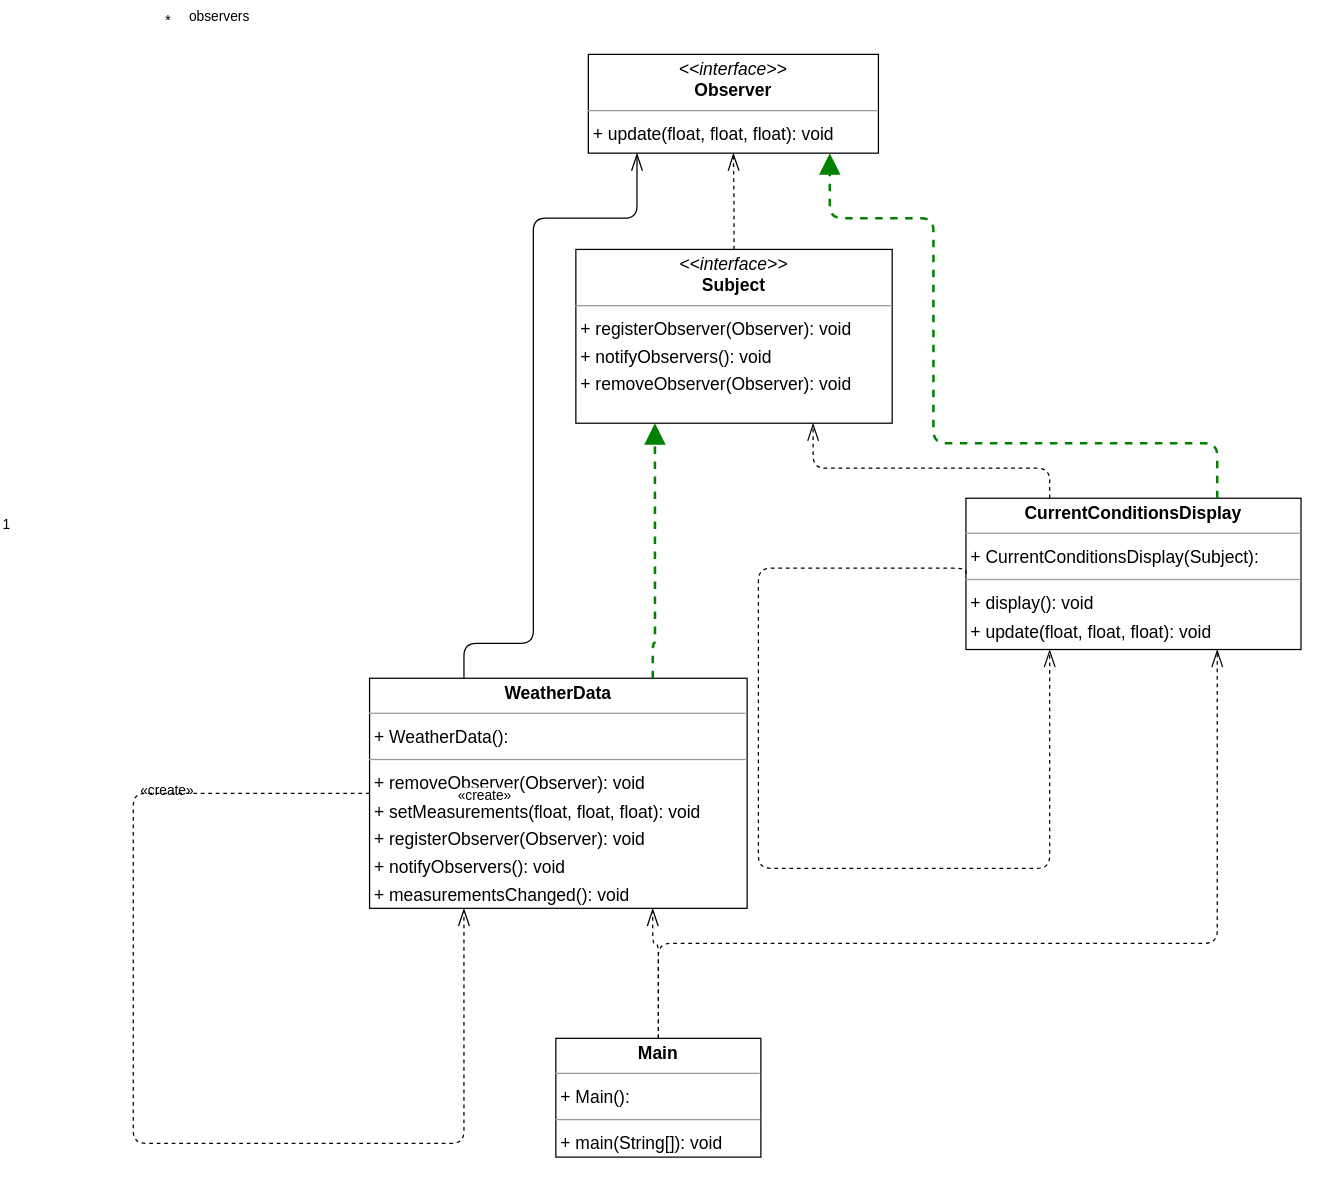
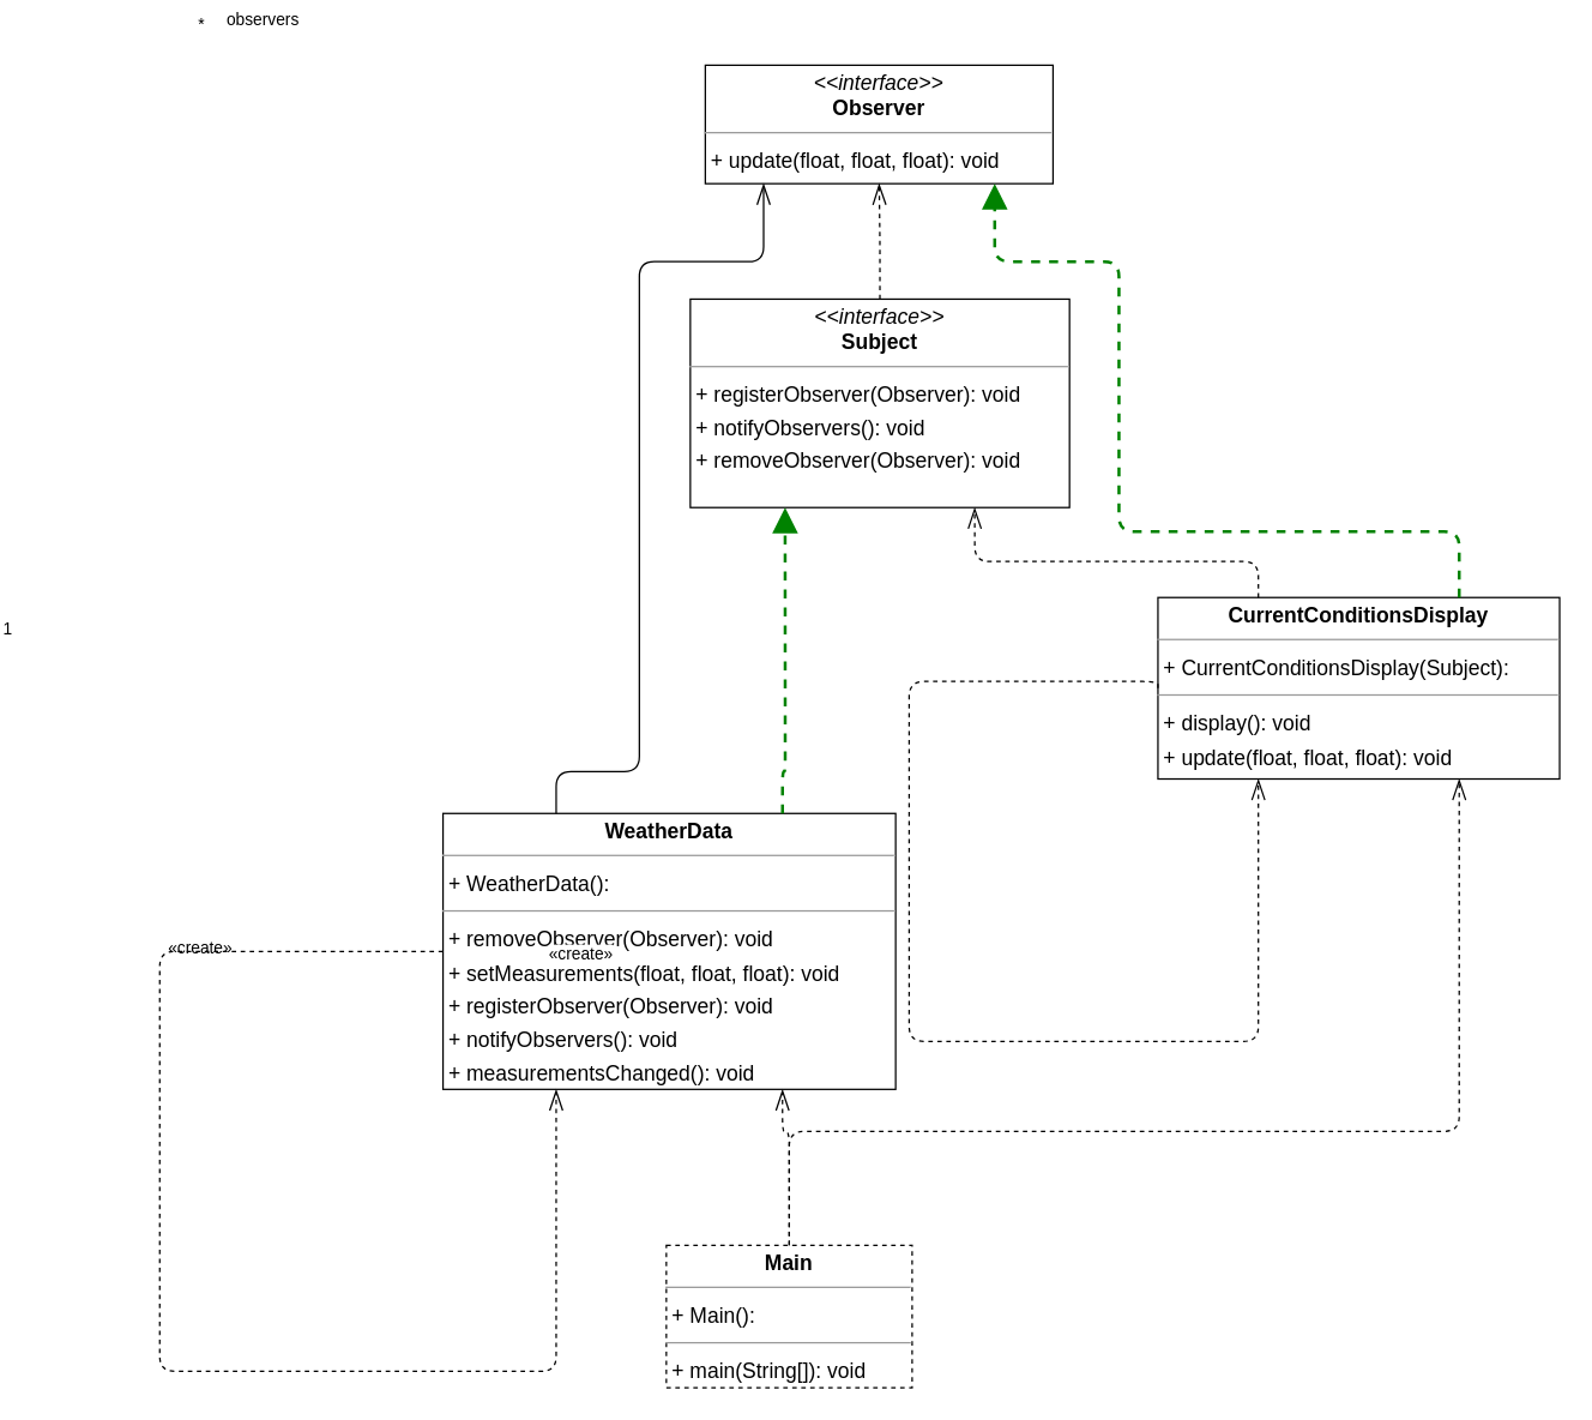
- <mxCell id="3" value="&lt;p style=&quot;margin:0px;margin-top:4px;text-align:center;&quot;&gt;&lt;b&gt;Main&lt;/b&gt;&lt;/p&gt;&lt;hr size=&quot;1&quot;/&gt;&lt;p style=&quot;margin:0 0 0 4px;line-height:1.6;&quot;&gt;+ Main(): &lt;/p&gt;&lt;hr size=&quot;1&quot;/&gt;&lt;p style=&quot;margin:0 0 0 4px;line-height:1.6;&quot;&gt;+ main(String[]): void&lt;/p&gt;" style="verticalAlign=top;align=left;overflow=fill;fontSize=14;fontFamily=Helvetica;html=1;rounded=0;shadow=0;comic=0;labelBackgroundColor=none;strokeWidth=1;" parent="1" vertex="1"><mxGeometry x="358" y="807" width="164" height="95" as="geometry" /></mxCell>
+ <mxCell id="3" value="&lt;p style=&quot;margin:0px;margin-top:4px;text-align:center;&quot;&gt;&lt;b&gt;Main&lt;/b&gt;&lt;/p&gt;&lt;hr size=&quot;1&quot;/&gt;&lt;p style=&quot;margin:0 0 0 4px;line-height:1.6;&quot;&gt;+ Main(): &lt;/p&gt;&lt;hr size=&quot;1&quot;/&gt;&lt;p style=&quot;margin:0 0 0 4px;line-height:1.6;&quot;&gt;+ main(String[]): void&lt;/p&gt;" style="verticalAlign=top;align=left;overflow=fill;fontSize=14;fontFamily=Helvetica;html=1;rounded=0;shadow=0;comic=0;labelBackgroundColor=none;strokeWidth=1;dashed=1;" parent="1" vertex="1"><mxGeometry x="358" y="807" width="164" height="95" as="geometry" /></mxCell>
